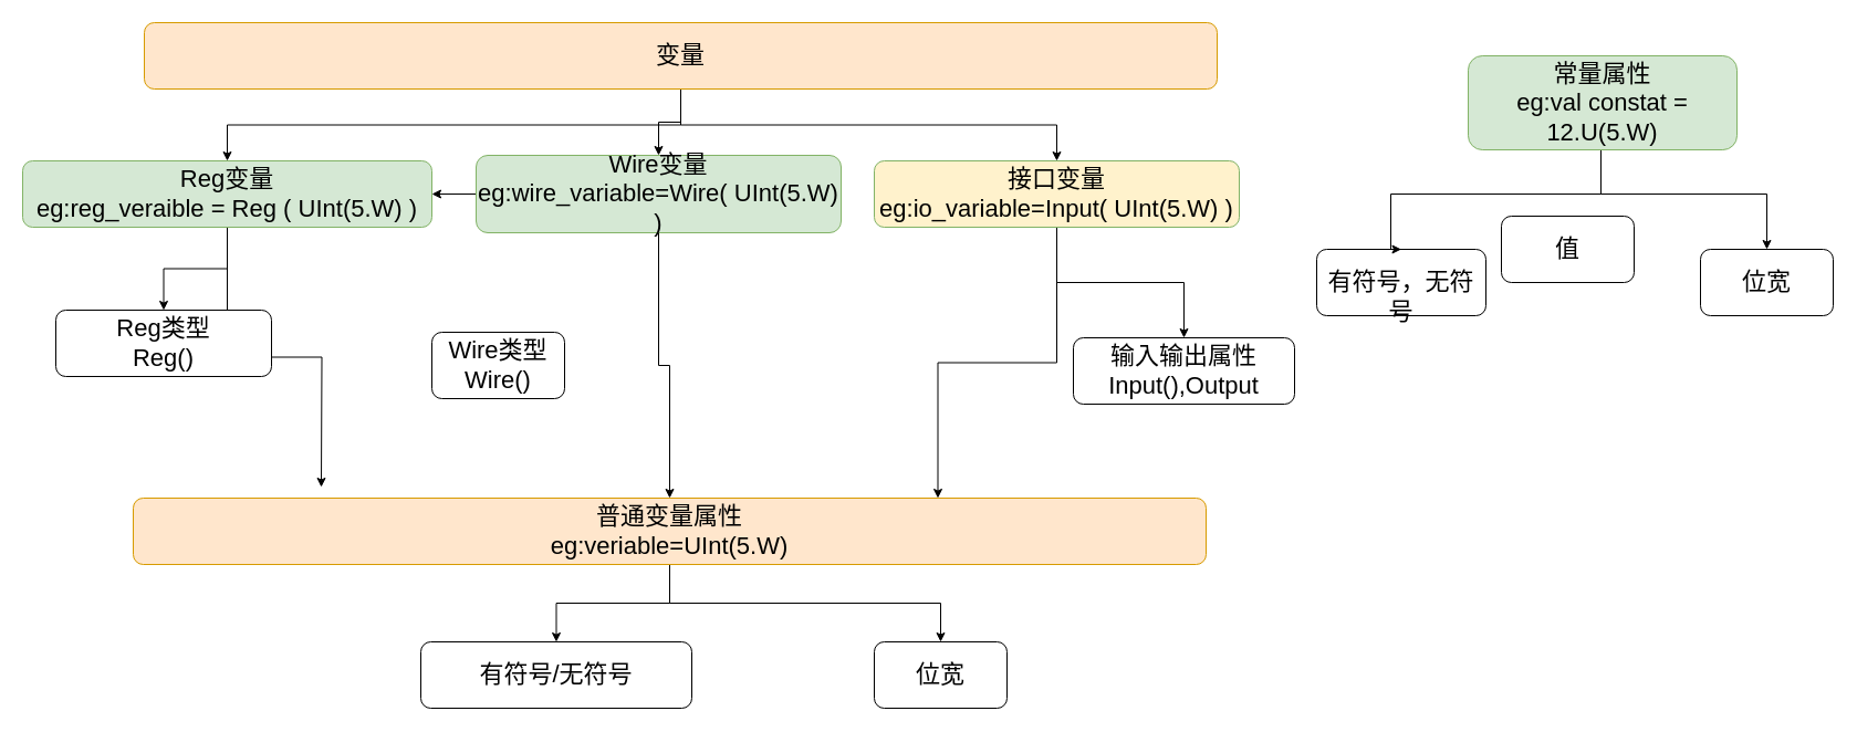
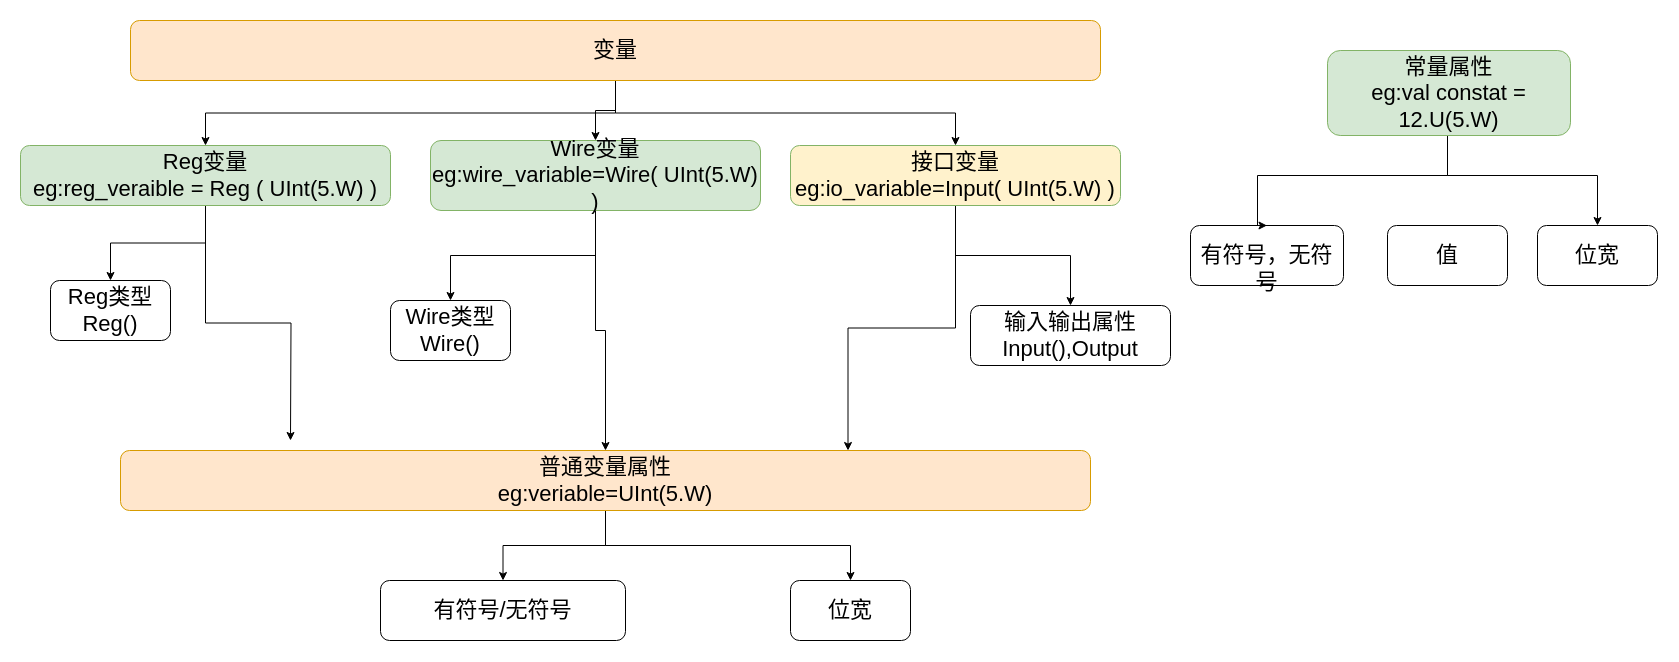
- <mxCell id="18" style="edgeStyle=orthogonalEdgeStyle;rounded=0;orthogonalLoop=1;jettySize=auto;html=1;fontSize=22;" parent="1" source="20" target="23" edge="1"><mxGeometry relative="1" as="geometry" /></mxCell>
+ <mxCell id="18" style="edgeStyle=orthogonalEdgeStyle;rounded=0;orthogonalLoop=1;jettySize=auto;html=1;entryX=0.5;entryY=0;entryDx=0;entryDy=0;fontSize=22;" parent="1" source="20" target="17" edge="1"><mxGeometry relative="1" as="geometry" /></mxCell>
- <mxCell id="12" value="值" style="rounded=1;whiteSpace=wrap;html=1;fontSize=22;" parent="1" vertex="1"><mxGeometry x="1357" y="195" width="120" height="60" as="geometry" /></mxCell>
+ <mxCell id="12" value="值" style="rounded=1;whiteSpace=wrap;html=1;fontSize=22;" parent="1" vertex="1"><mxGeometry x="1387" y="225" width="120" height="60" as="geometry" /></mxCell>
- <mxCell id="24" value="Reg类型&lt;div style=&quot;font-size: 22px;&quot;&gt;Reg()&lt;/div&gt;" style="rounded=1;whiteSpace=wrap;html=1;fontSize=22;" parent="1" vertex="1"><mxGeometry x="50" y="280" width="195" height="60" as="geometry" /></mxCell>
+ <mxCell id="24" value="Reg类型&lt;div style=&quot;font-size: 22px;&quot;&gt;Reg()&lt;/div&gt;" style="rounded=1;whiteSpace=wrap;html=1;fontSize=22;" parent="1" vertex="1"><mxGeometry x="50" y="280" width="120" height="60" as="geometry" /></mxCell>
